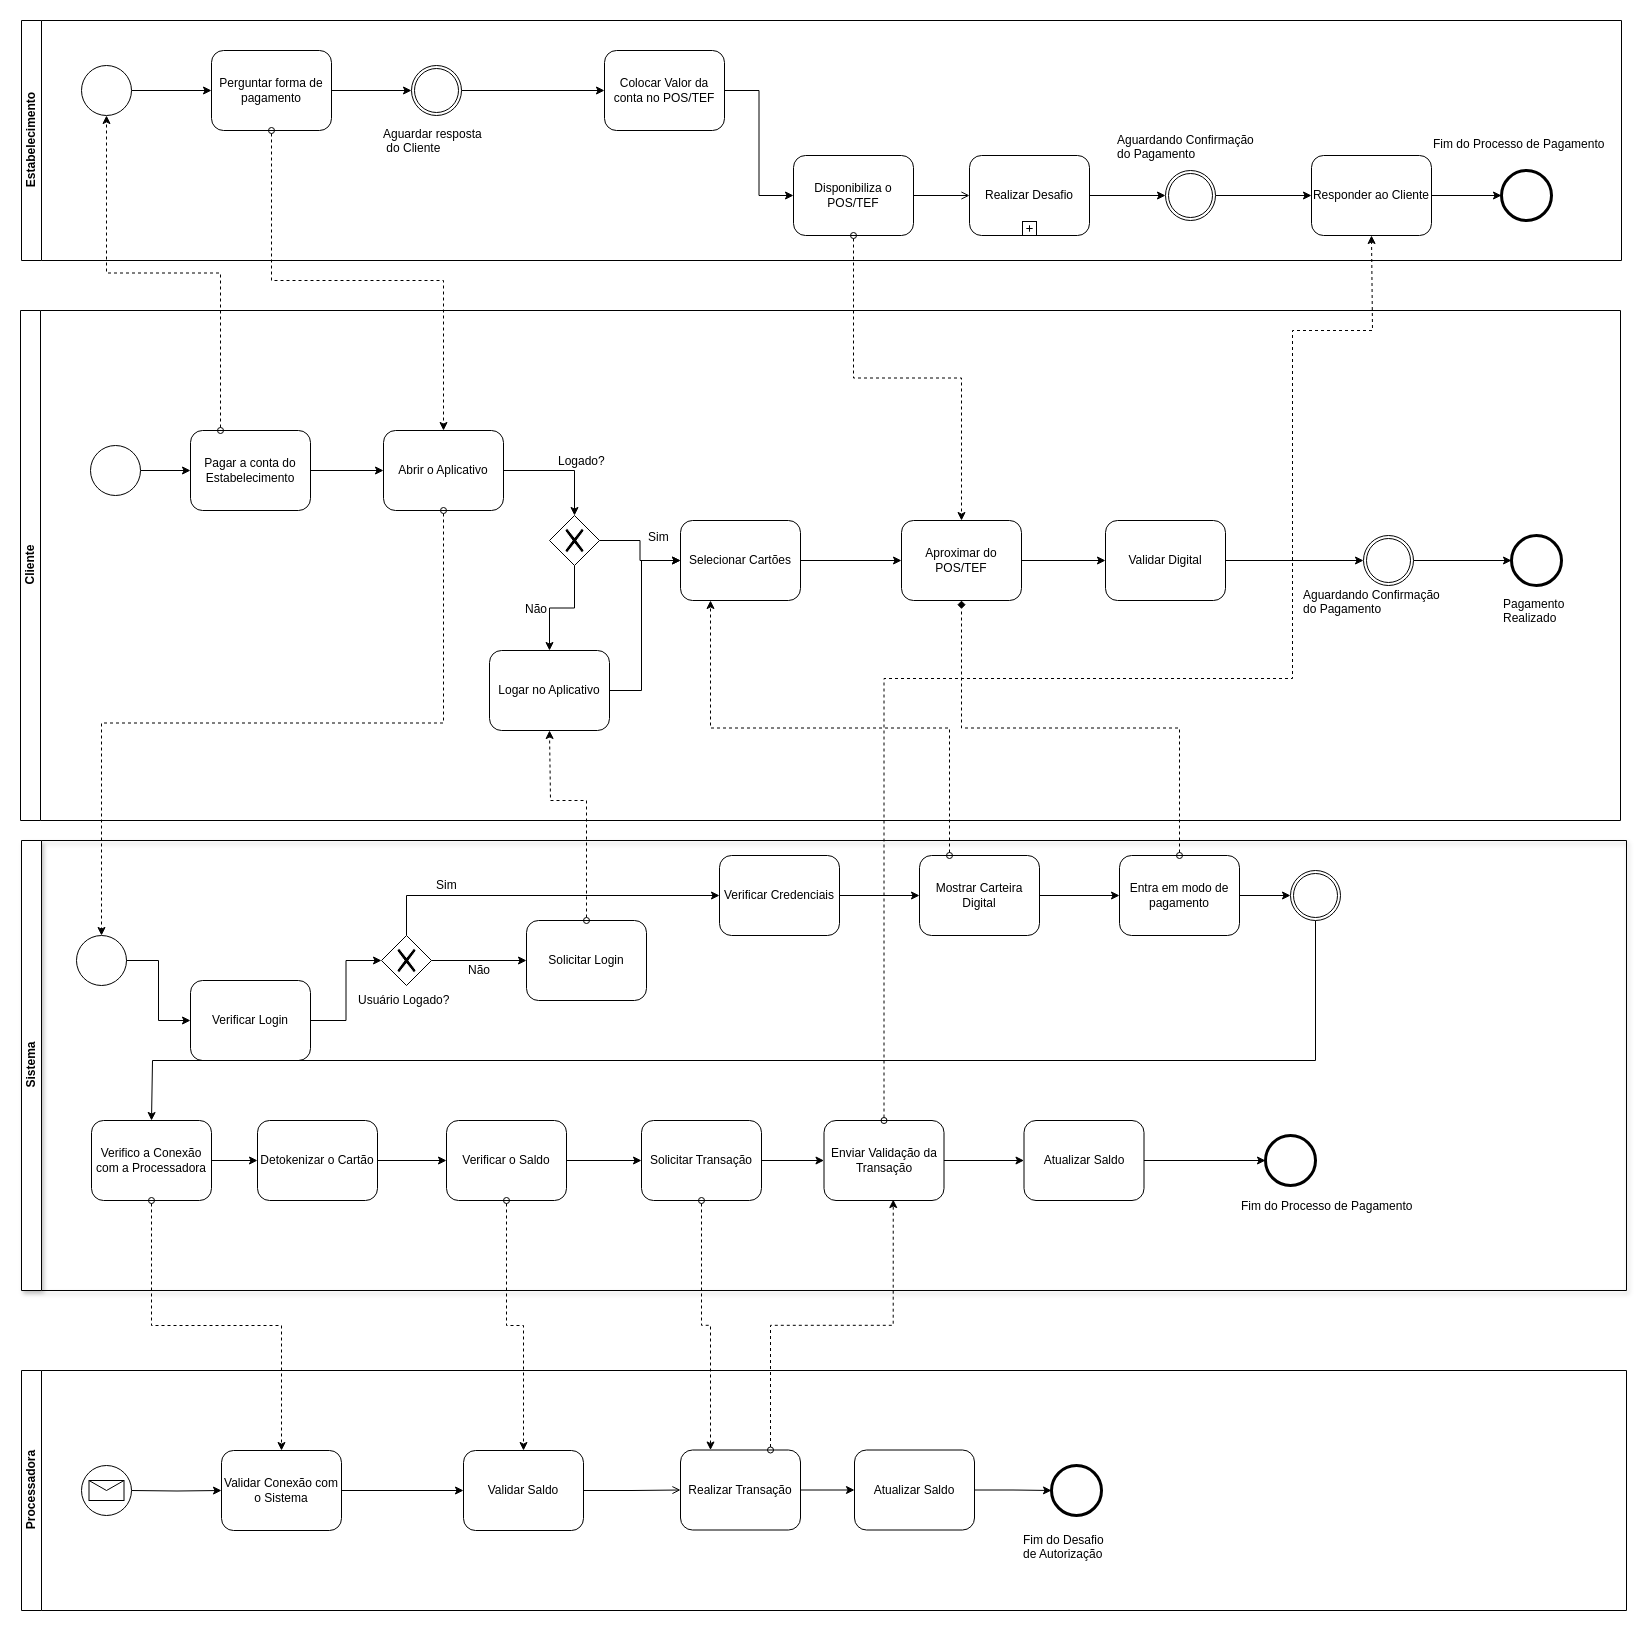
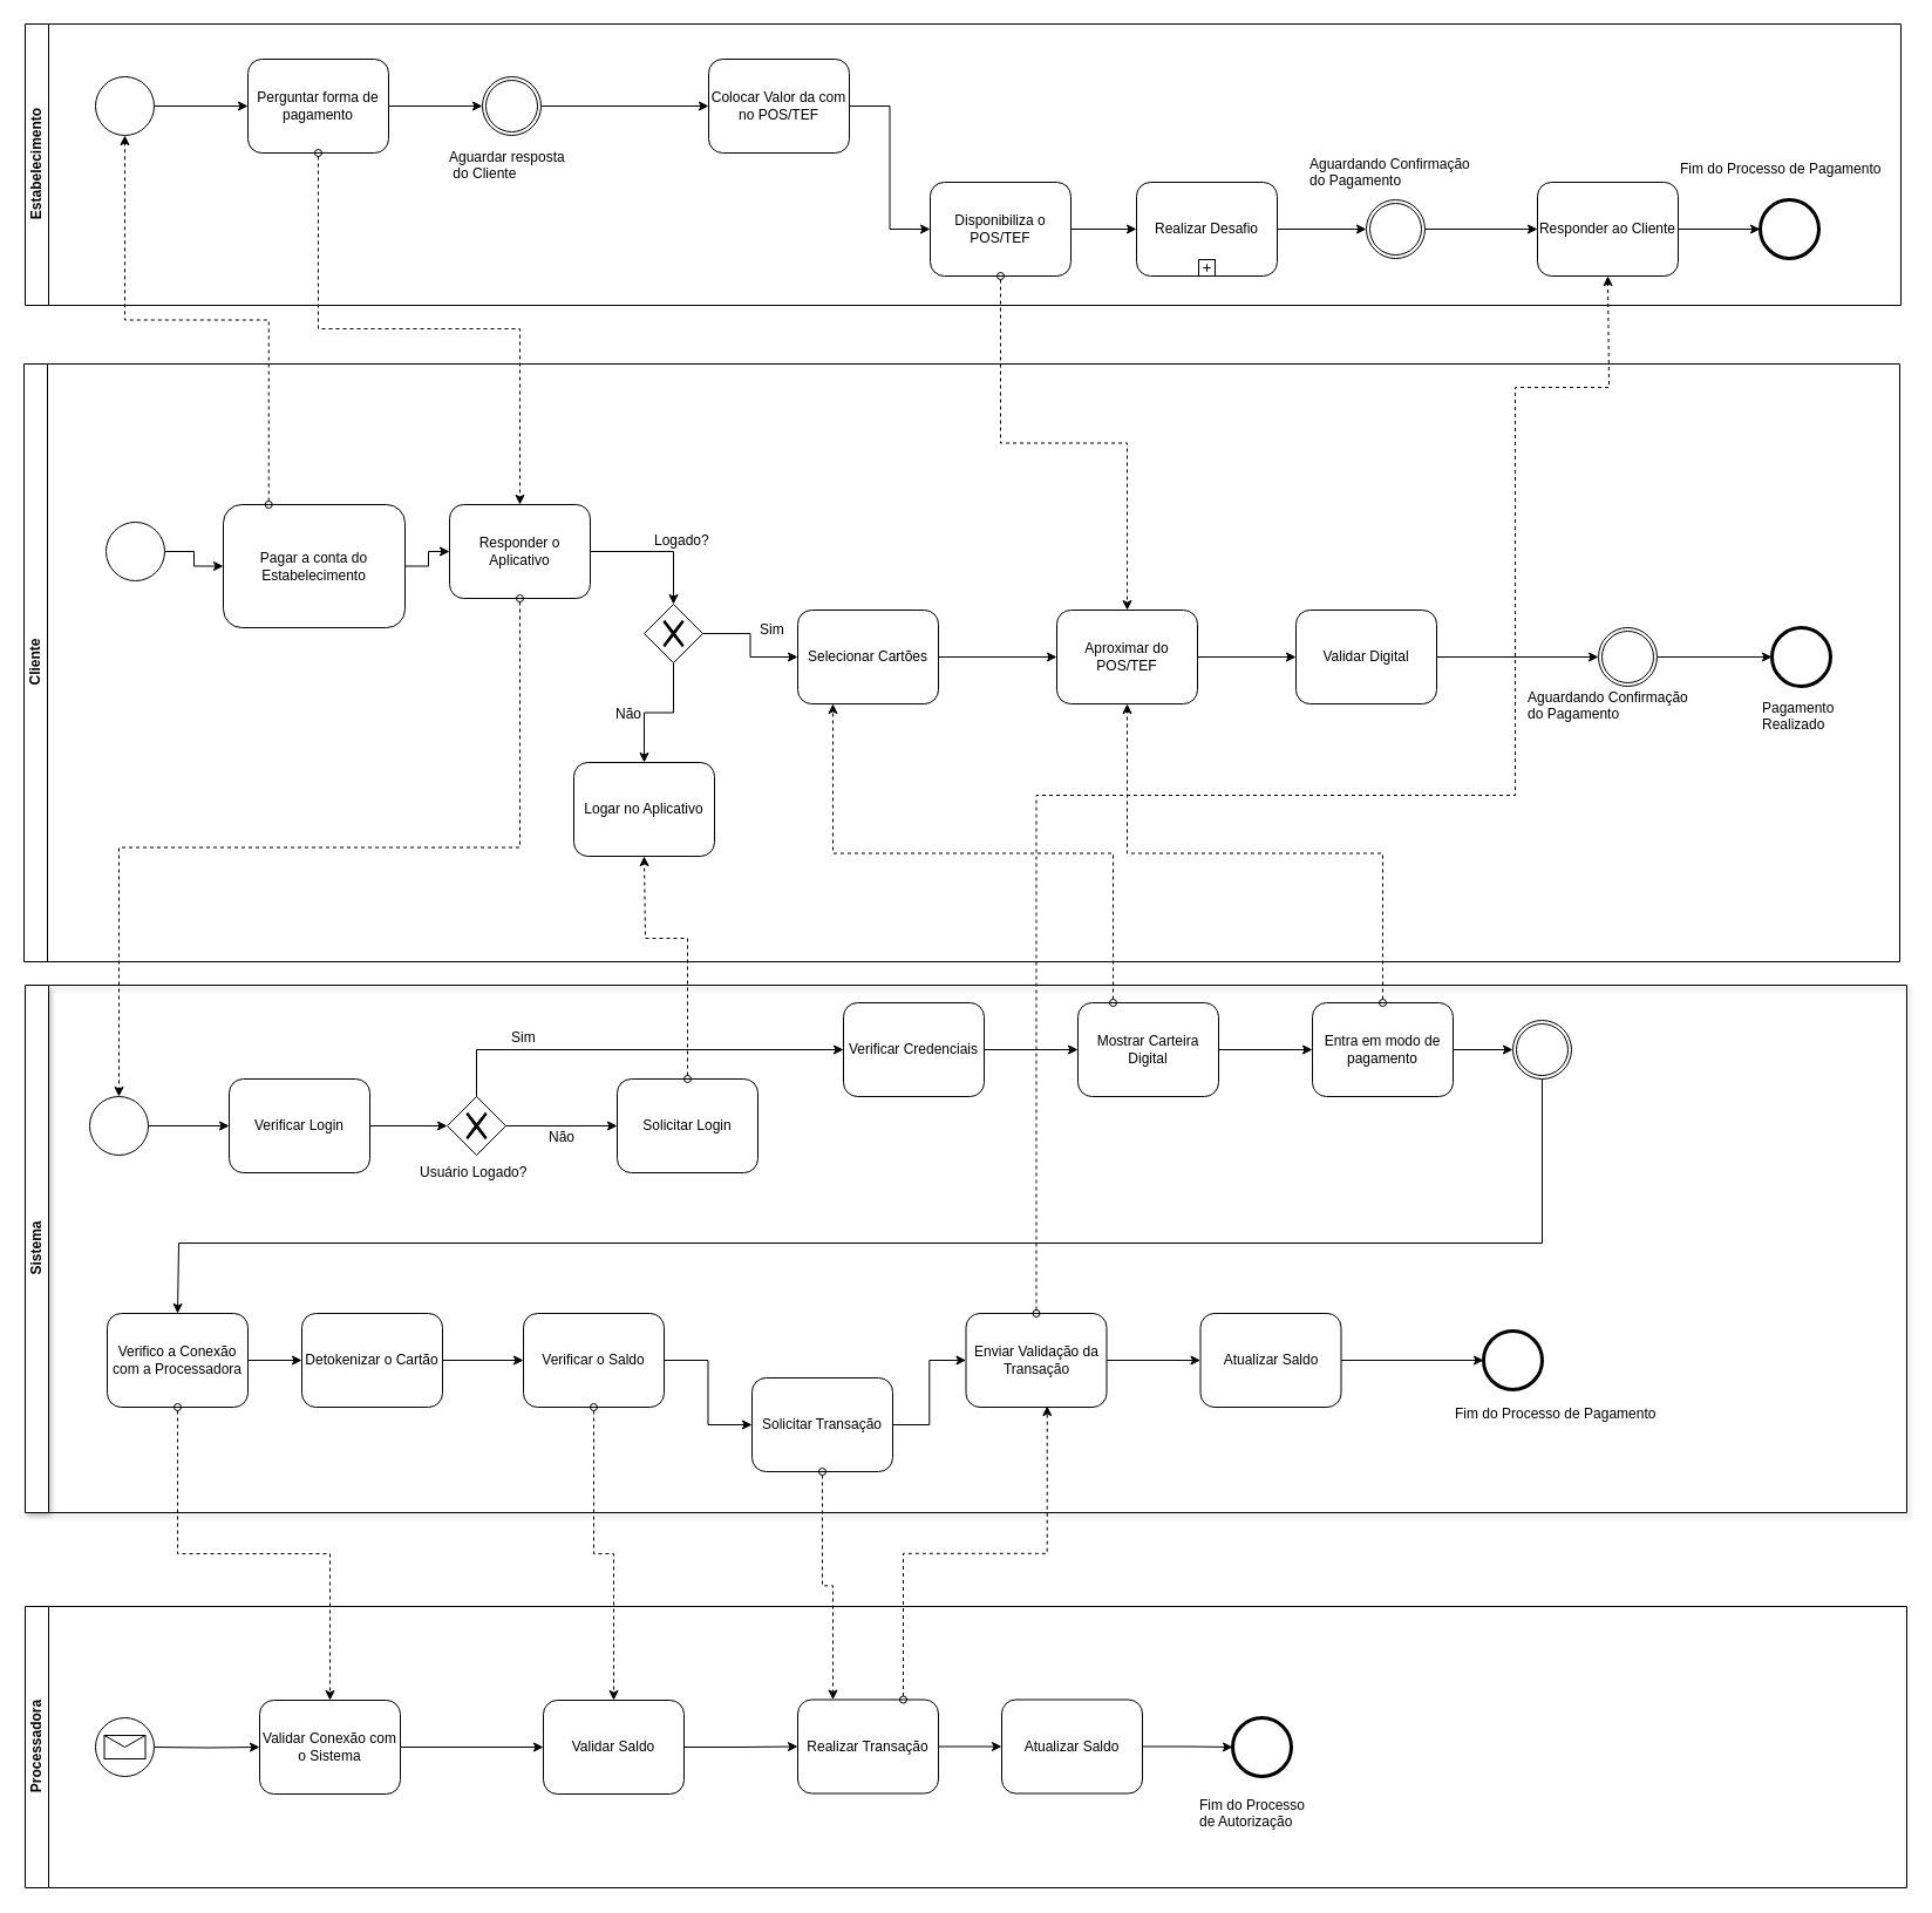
- <mxCell id="31" value="Colocar Valor da conta no POS/TEF" style="shape=ext;rounded=1;html=1;whiteSpace=wrap;" parent="24" vertex="1"><mxGeometry x="583" y="30" width="120" height="80" as="geometry" /></mxCell>
+ <mxCell id="31" value="Colocar Valor da com no POS/TEF" style="shape=ext;rounded=1;html=1;whiteSpace=wrap;" parent="24" vertex="1"><mxGeometry x="583" y="30" width="120" height="80" as="geometry" /></mxCell>
- <mxCell id="32" style="edgeStyle=orthogonalEdgeStyle;rounded=0;orthogonalLoop=1;jettySize=auto;html=1;exitX=1;exitY=0.5;exitDx=0;exitDy=0;entryX=0;entryY=0.5;entryDx=0;entryDy=0;endArrow=open;" edge="1" parent="24" source="33" target="42"><mxGeometry relative="1" as="geometry" /></mxCell>
+ <mxCell id="32" style="edgeStyle=orthogonalEdgeStyle;rounded=0;orthogonalLoop=1;jettySize=auto;html=1;exitX=1;exitY=0.5;exitDx=0;exitDy=0;entryX=0;entryY=0.5;entryDx=0;entryDy=0;" edge="1" parent="24" source="33" target="42"><mxGeometry relative="1" as="geometry" /></mxCell>
- <mxCell id="6" value="Pagar a conta do Estabelecimento" style="shape=ext;rounded=1;html=1;whiteSpace=wrap;" parent="2" vertex="1"><mxGeometry x="170" y="120" width="120" height="80" as="geometry" /></mxCell>
+ <mxCell id="6" value="Pagar a conta do Estabelecimento" style="shape=ext;rounded=1;html=1;whiteSpace=wrap;" parent="2" vertex="1"><mxGeometry x="170" y="120" width="155" height="105" as="geometry" /></mxCell>
- <mxCell id="8" value="Abrir o Aplicativo" style="shape=ext;rounded=1;html=1;whiteSpace=wrap;" parent="2" vertex="1"><mxGeometry x="363" y="120" width="120" height="80" as="geometry" /></mxCell>
+ <mxCell id="8" value="Responder o Aplicativo" style="shape=ext;rounded=1;html=1;whiteSpace=wrap;" parent="2" vertex="1"><mxGeometry x="363" y="120" width="120" height="80" as="geometry" /></mxCell>
- <mxCell id="102" style="edgeStyle=orthogonalEdgeStyle;rounded=0;orthogonalLoop=1;jettySize=auto;html=1;exitX=0.5;exitY=0;exitDx=0;exitDy=0;entryX=0.5;entryY=1;entryDx=0;entryDy=0;dashed=1;startFill=0;startArrow=oval;endArrow=diamond;" edge="1" parent="1" source="75" target="10"><mxGeometry relative="1" as="geometry" /></mxCell>
+ <mxCell id="102" style="edgeStyle=orthogonalEdgeStyle;rounded=0;orthogonalLoop=1;jettySize=auto;html=1;exitX=0.5;exitY=0;exitDx=0;exitDy=0;entryX=0.5;entryY=1;entryDx=0;entryDy=0;dashed=1;startFill=0;startArrow=oval;" edge="1" parent="1" source="75" target="10"><mxGeometry relative="1" as="geometry" /></mxCell>
- <mxCell id="12" style="edgeStyle=orthogonalEdgeStyle;rounded=0;orthogonalLoop=1;jettySize=auto;html=1;exitX=1;exitY=0.5;exitDx=0;exitDy=0;entryX=0;entryY=0.5;entryDx=0;entryDy=0;" edge="1" parent="2" source="13" target="18"><mxGeometry relative="1" as="geometry"><Array as="points"><mxPoint x="621" y="380" /><mxPoint x="621" y="250" /></Array></mxGeometry></mxCell>
- <mxCell id="63" value="Verificar Login" style="shape=ext;rounded=1;html=1;whiteSpace=wrap;" vertex="1" parent="59"><mxGeometry x="169" y="140" width="120" height="80" as="geometry" /></mxCell>
+ <mxCell id="63" value="Verificar Login" style="shape=ext;rounded=1;html=1;whiteSpace=wrap;" vertex="1" parent="59"><mxGeometry x="174" y="80" width="120" height="80" as="geometry" /></mxCell>
- <mxCell id="86" value="Solicitar Transação" style="shape=ext;rounded=1;html=1;whiteSpace=wrap;" vertex="1" parent="59"><mxGeometry x="620" y="280" width="120" height="80" as="geometry" /></mxCell>
+ <mxCell id="86" value="Solicitar Transação" style="shape=ext;rounded=1;html=1;whiteSpace=wrap;" vertex="1" parent="59"><mxGeometry x="620" y="335" width="120" height="80" as="geometry" /></mxCell>
- <mxCell id="51" style="edgeStyle=orthogonalEdgeStyle;rounded=0;orthogonalLoop=1;jettySize=auto;html=1;exitX=1;exitY=0.5;exitDx=0;exitDy=0;entryX=0;entryY=0.5;entryDx=0;entryDy=0;endArrow=open;" edge="1" parent="45" source="52" target="54"><mxGeometry relative="1" as="geometry" /></mxCell>
+ <mxCell id="51" style="edgeStyle=orthogonalEdgeStyle;rounded=0;orthogonalLoop=1;jettySize=auto;html=1;exitX=1;exitY=0.5;exitDx=0;exitDy=0;entryX=0;entryY=0.5;entryDx=0;entryDy=0;" edge="1" parent="45" source="52" target="54"><mxGeometry relative="1" as="geometry" /></mxCell>
- <mxCell id="55" value="Fim do Desafio&lt;br&gt;de Autorização" style="text;html=1;resizable=0;points=[];autosize=1;align=left;verticalAlign=top;spacingTop=-4;" parent="45" vertex="1"><mxGeometry x="1000" y="159.5" width="110" height="30" as="geometry" /></mxCell>
+ <mxCell id="55" value="Fim do Processo&lt;br&gt;de Autorização" style="text;html=1;resizable=0;points=[];autosize=1;align=left;verticalAlign=top;spacingTop=-4;" parent="45" vertex="1"><mxGeometry x="1000" y="159.5" width="110" height="30" as="geometry" /></mxCell>
